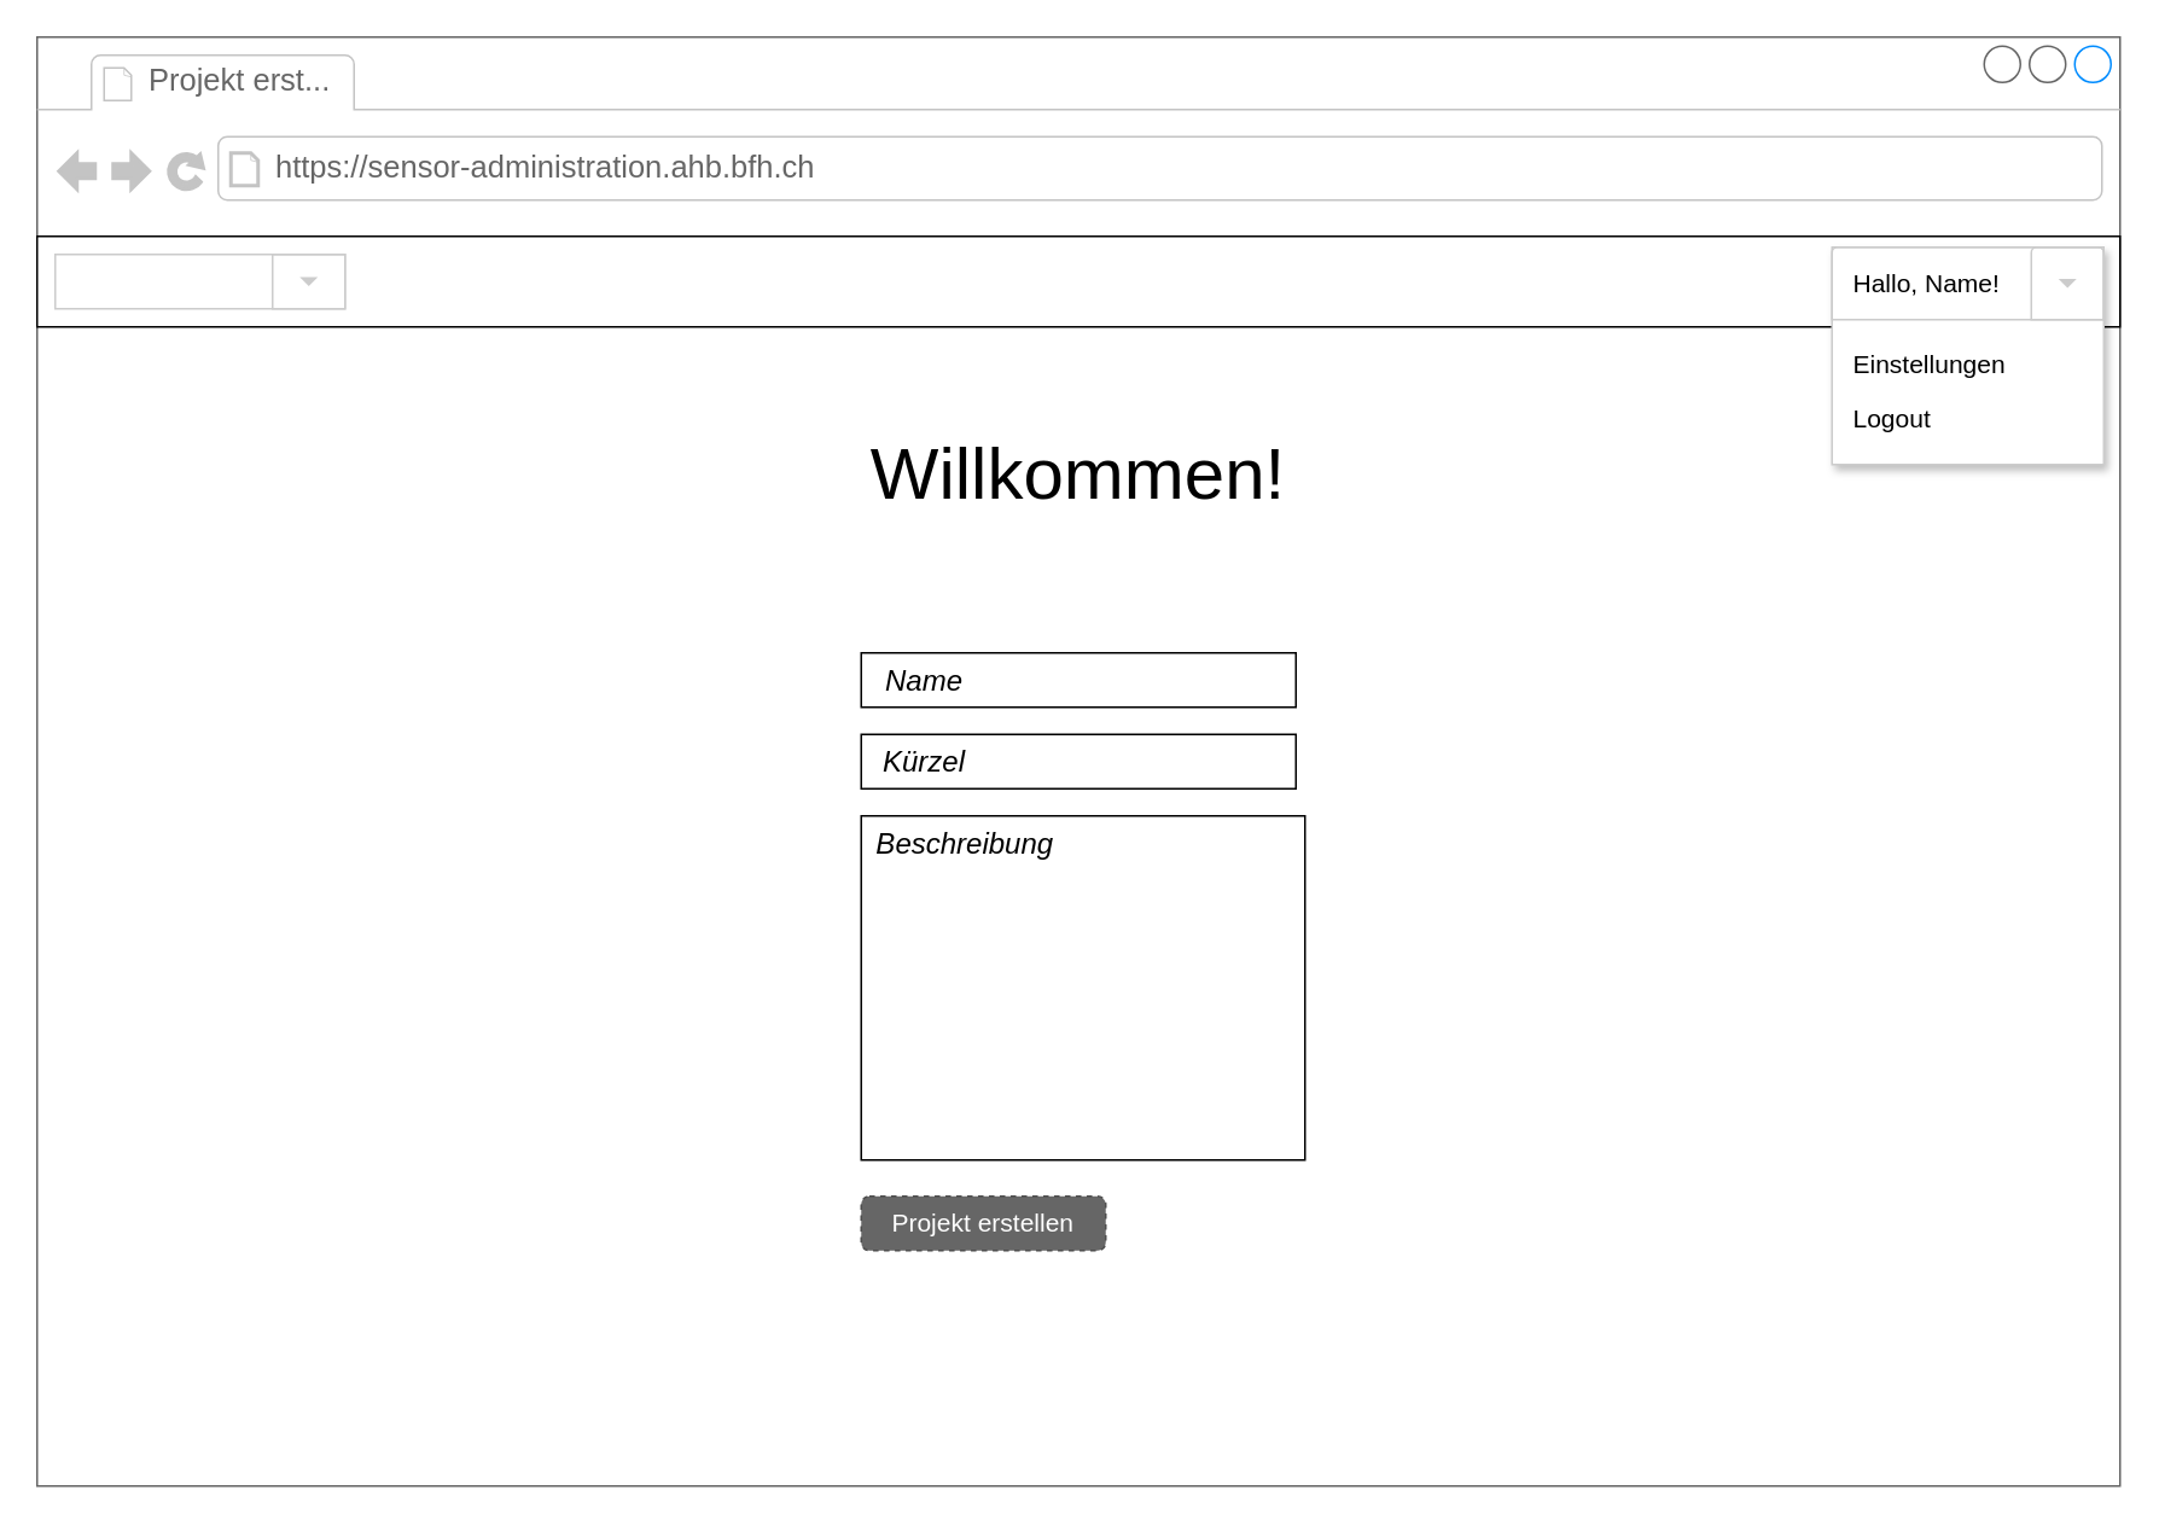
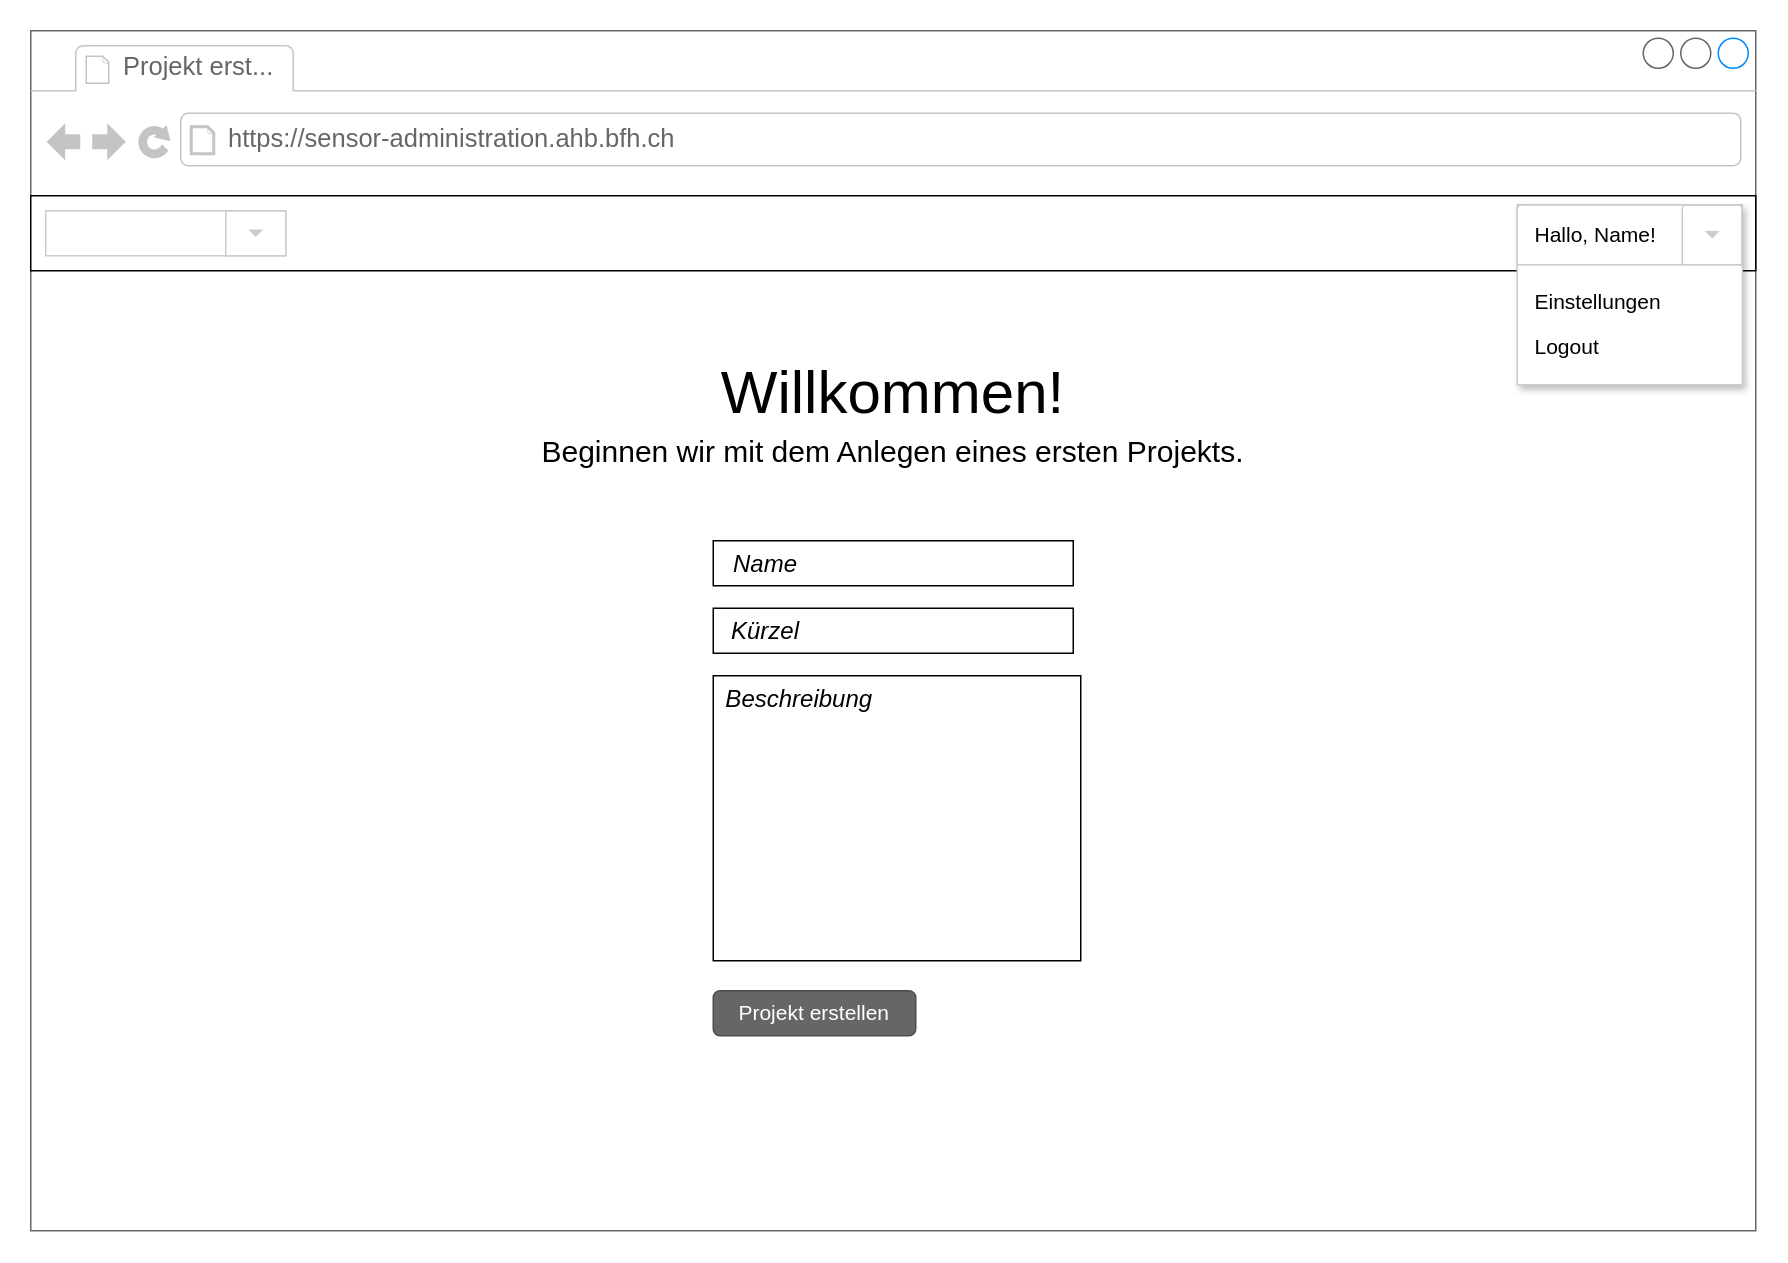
+ <mxCell id="6" value="&lt;font style=&quot;font-size: 20px;&quot;&gt;Beginnen wir mit dem Anlegen eines ersten Projekts.&lt;/font&gt;" style="text;html=1;align=center;verticalAlign=middle;whiteSpace=wrap;rounded=0;" parent="2" vertex="1"><mxGeometry x="330" y="270" width="490" height="20" as="geometry" /></mxCell>
- <mxCell id="10" value="&lt;font style=&quot;font-size: 14px;&quot;&gt;Projekt erstellen&lt;/font&gt;" style="rounded=1;html=1;shadow=0;dashed=1;whiteSpace=wrap;fontSize=10;fillColor=#666666;align=center;strokeColor=#4D4D4D;fontColor=#ffffff;" parent="2" vertex="1"><mxGeometry x="455" y="640" width="135" height="30" as="geometry" /></mxCell>
+ <mxCell id="10" value="&lt;font style=&quot;font-size: 14px;&quot;&gt;Projekt erstellen&lt;/font&gt;" style="rounded=1;html=1;shadow=0;dashed=0;whiteSpace=wrap;fontSize=10;fillColor=#666666;align=center;strokeColor=#4D4D4D;fontColor=#ffffff;" parent="2" vertex="1"><mxGeometry x="455" y="640" width="135" height="30" as="geometry" /></mxCell>
